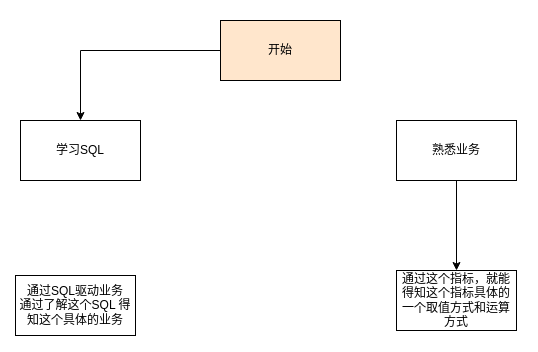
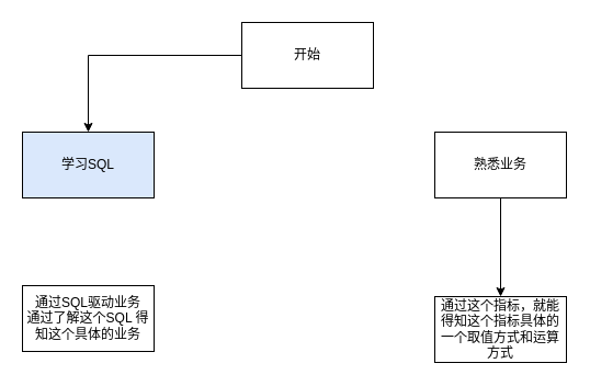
- <mxCell id="3" value="开始" style="rounded=0;whiteSpace=wrap;html=1;fillColor=#ffe6cc;" vertex="1" parent="1"><mxGeometry x="220" y="20" width="120" height="60" as="geometry" /></mxCell>
+ <mxCell id="3" value="开始" style="rounded=0;whiteSpace=wrap;html=1;" vertex="1" parent="1"><mxGeometry x="220" y="20" width="120" height="60" as="geometry" /></mxCell>
- <mxCell id="4" value="学习SQL" style="rounded=0;whiteSpace=wrap;html=1;" vertex="1" parent="1"><mxGeometry x="20" y="120" width="120" height="60" as="geometry" /></mxCell>
+ <mxCell id="4" value="学习SQL" style="rounded=0;whiteSpace=wrap;html=1;fillColor=#dae8fc;" vertex="1" parent="1"><mxGeometry x="20" y="120" width="120" height="60" as="geometry" /></mxCell>
- <mxCell id="5" value="通过SQL驱动业务&lt;br&gt;通过了解这个SQL 得知这个具体的业务" style="rounded=0;whiteSpace=wrap;html=1;" vertex="1" parent="1"><mxGeometry x="15" y="275" width="120" height="60" as="geometry" /></mxCell>
+ <mxCell id="5" value="通过SQL驱动业务&lt;br&gt;通过了解这个SQL 得知这个具体的业务" style="rounded=0;whiteSpace=wrap;html=1;" vertex="1" parent="1"><mxGeometry x="20" y="260" width="120" height="60" as="geometry" /></mxCell>
